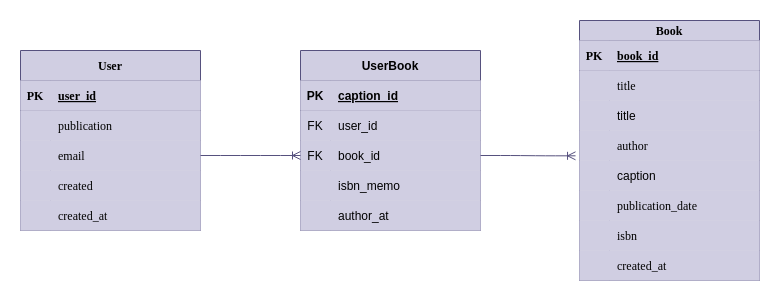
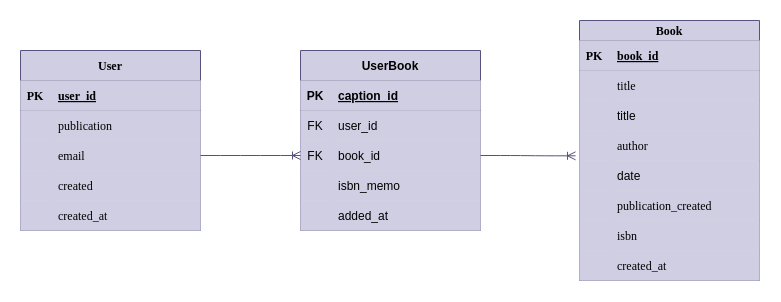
- <mxCell id="33" value="caption" style="shape=partialRectangle;connectable=0;fillColor=#d0cee2;top=0;left=0;bottom=0;right=0;align=left;spacingLeft=6;overflow=hidden;strokeColor=#56517e;fontColor=#000000;" parent="31" vertex="1"><mxGeometry x="30" width="150" height="30" as="geometry"><mxRectangle width="150" height="30" as="alternateBounds" /></mxGeometry></mxCell>
+ <mxCell id="33" value="date" style="shape=partialRectangle;connectable=0;fillColor=#d0cee2;top=0;left=0;bottom=0;right=0;align=left;spacingLeft=6;overflow=hidden;strokeColor=#56517e;fontColor=#000000;" parent="31" vertex="1"><mxGeometry x="30" width="150" height="30" as="geometry"><mxRectangle width="150" height="30" as="alternateBounds" /></mxGeometry></mxCell>
- <mxCell id="36" value="publication_date" style="shape=partialRectangle;connectable=0;fillColor=#d0cee2;top=0;left=0;bottom=0;right=0;align=left;spacingLeft=6;overflow=hidden;fontFamily=Verdana;strokeColor=#56517e;fontColor=#000000;" parent="34" vertex="1"><mxGeometry x="30" width="150" height="30" as="geometry"><mxRectangle width="150" height="30" as="alternateBounds" /></mxGeometry></mxCell>
+ <mxCell id="36" value="publication_created" style="shape=partialRectangle;connectable=0;fillColor=#d0cee2;top=0;left=0;bottom=0;right=0;align=left;spacingLeft=6;overflow=hidden;fontFamily=Verdana;strokeColor=#56517e;fontColor=#000000;" parent="34" vertex="1"><mxGeometry x="30" width="150" height="30" as="geometry"><mxRectangle width="150" height="30" as="alternateBounds" /></mxGeometry></mxCell>
- <mxCell id="58" value="author_at" style="shape=partialRectangle;connectable=0;fillColor=#d0cee2;top=0;left=0;bottom=0;right=0;align=left;spacingLeft=6;overflow=hidden;strokeColor=#56517e;fontColor=#000000;" parent="56" vertex="1"><mxGeometry x="30" width="150" height="30" as="geometry"><mxRectangle width="150" height="30" as="alternateBounds" /></mxGeometry></mxCell>
+ <mxCell id="58" value="added_at" style="shape=partialRectangle;connectable=0;fillColor=#d0cee2;top=0;left=0;bottom=0;right=0;align=left;spacingLeft=6;overflow=hidden;strokeColor=#56517e;fontColor=#000000;" parent="56" vertex="1"><mxGeometry x="30" width="150" height="30" as="geometry"><mxRectangle width="150" height="30" as="alternateBounds" /></mxGeometry></mxCell>
